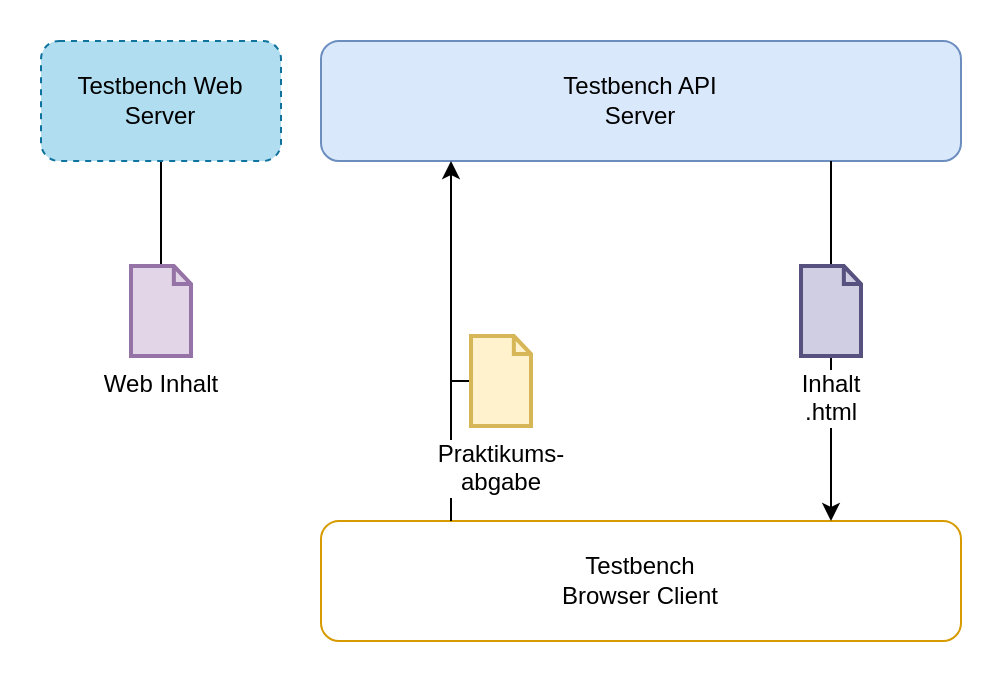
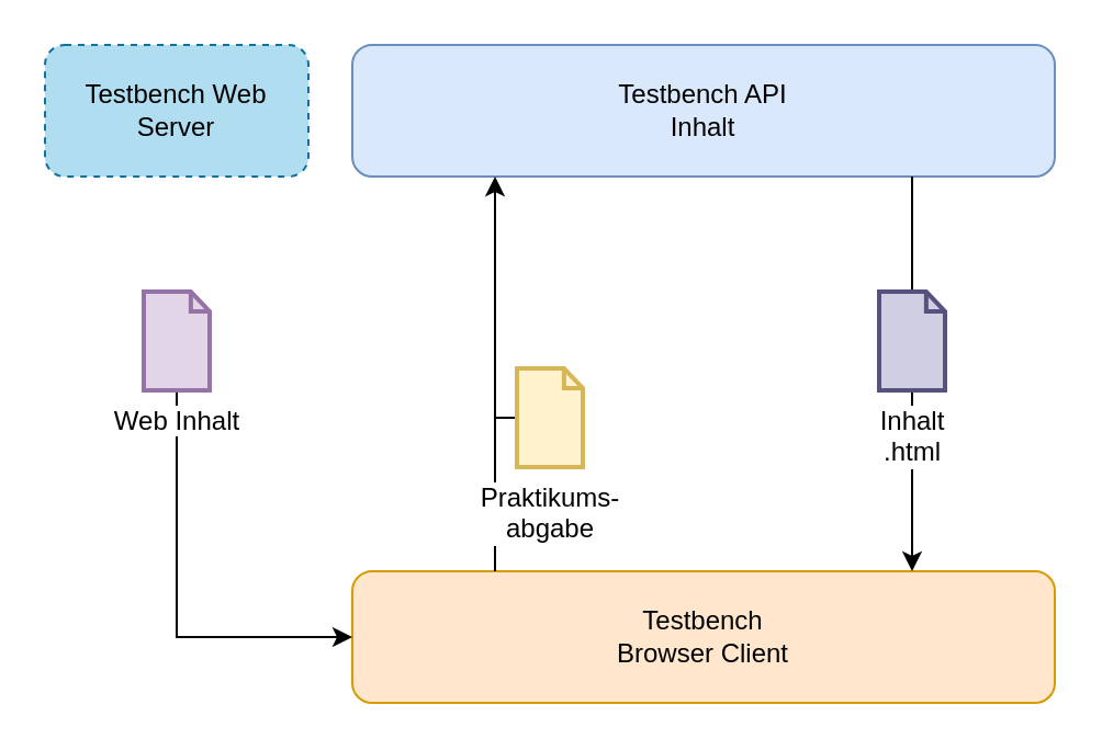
- <mxCell id="5" value="Testbench API&lt;br&gt;Server" style="rounded=1;whiteSpace=wrap;html=1;fillColor=#dae8fc;strokeColor=#6c8ebf;glass=0;sketch=0;" vertex="1" parent="1"><mxGeometry x="160" y="20" width="320" height="60" as="geometry" /></mxCell>
+ <mxCell id="5" value="Testbench API&lt;br&gt;Inhalt" style="rounded=1;whiteSpace=wrap;html=1;fillColor=#dae8fc;strokeColor=#6c8ebf;glass=0;sketch=0;" vertex="1" parent="1"><mxGeometry x="160" y="20" width="320" height="60" as="geometry" /></mxCell>
- <mxCell id="2" style="edgeStyle=orthogonalEdgeStyle;rounded=0;orthogonalLoop=1;jettySize=auto;html=1;endArrow=none;endFill=0;" edge="1" parent="1" source="3" target="7"><mxGeometry relative="1" as="geometry"><mxPoint x="80.048" y="130" as="targetPoint" /></mxGeometry></mxCell>
+ <mxCell id="6" style="edgeStyle=orthogonalEdgeStyle;rounded=0;orthogonalLoop=1;jettySize=auto;html=1;entryX=0;entryY=0.5;entryDx=0;entryDy=0;endArrow=classic;endFill=1;" edge="1" parent="1" source="7" target="4"><mxGeometry relative="1" as="geometry"><mxPoint x="80.048" y="165" as="sourcePoint" /><Array as="points"><mxPoint x="80" y="290" /></Array></mxGeometry></mxCell>
- <mxCell id="4" value="Testbench&lt;br&gt;Browser Client" style="rounded=1;whiteSpace=wrap;html=1;fillColor=#ffffff;strokeColor=#d79b00;" vertex="1" parent="1"><mxGeometry x="160" y="260" width="320" height="60" as="geometry" /></mxCell>
+ <mxCell id="4" value="Testbench&lt;br&gt;Browser Client" style="rounded=1;whiteSpace=wrap;html=1;fillColor=#ffe6cc;strokeColor=#d79b00;" vertex="1" parent="1"><mxGeometry x="160" y="260" width="320" height="60" as="geometry" /></mxCell>
